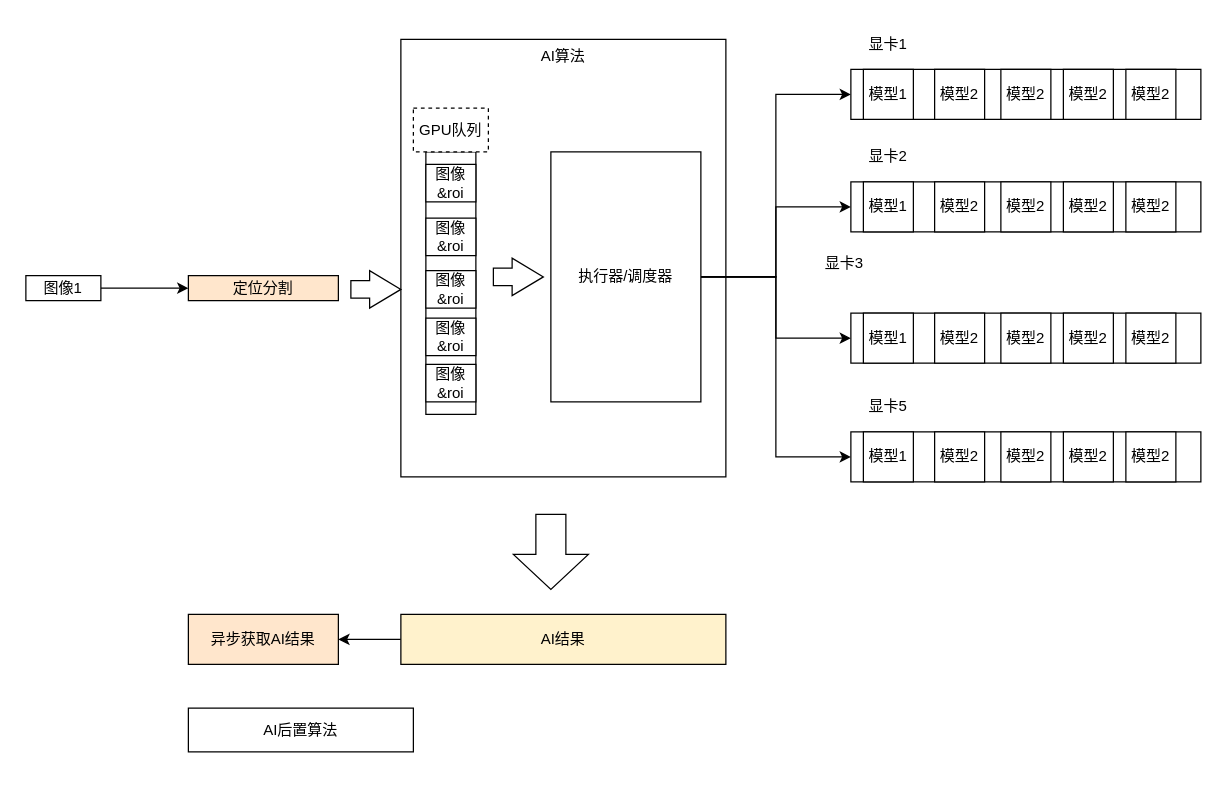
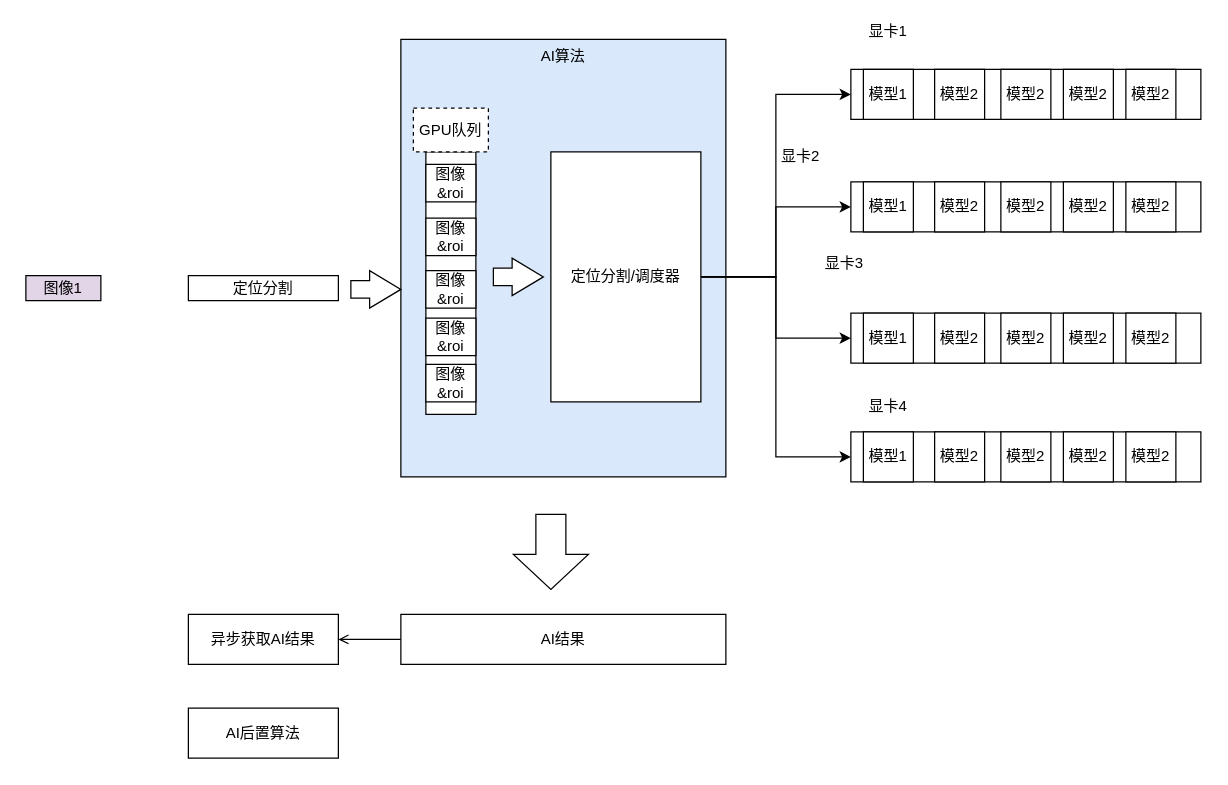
- <mxCell id="26" value="显卡1" style="text;html=1;strokeColor=none;fillColor=none;align=center;verticalAlign=middle;whiteSpace=wrap;rounded=0;" vertex="1" parent="1"><mxGeometry x="680" y="20" width="60" height="30" as="geometry" /></mxCell>
+ <mxCell id="26" value="显卡1" style="text;html=1;strokeColor=none;fillColor=none;align=center;verticalAlign=middle;whiteSpace=wrap;rounded=0;" vertex="1" parent="1"><mxGeometry x="680" y="10" width="60" height="30" as="geometry" /></mxCell>
- <mxCell id="2" value="AI算法" style="rounded=0;whiteSpace=wrap;html=1;verticalAlign=top;" vertex="1" parent="1"><mxGeometry x="320" y="31" width="260" height="350" as="geometry" /></mxCell>
+ <mxCell id="2" value="AI算法" style="rounded=0;whiteSpace=wrap;html=1;verticalAlign=top;fillColor=#dae8fc;" vertex="1" parent="1"><mxGeometry x="320" y="31" width="260" height="350" as="geometry" /></mxCell>
- <mxCell id="33" value="显卡2" style="text;html=1;strokeColor=none;fillColor=none;align=center;verticalAlign=middle;whiteSpace=wrap;rounded=0;" vertex="1" parent="1"><mxGeometry x="680" y="110" width="60" height="30" as="geometry" /></mxCell>
+ <mxCell id="33" value="显卡2" style="text;html=1;strokeColor=none;fillColor=none;align=center;verticalAlign=middle;whiteSpace=wrap;rounded=0;" vertex="1" parent="1"><mxGeometry x="610" y="110" width="60" height="30" as="geometry" /></mxCell>
- <mxCell id="11" value="执行器/调度器" style="rounded=0;whiteSpace=wrap;html=1;" vertex="1" parent="1"><mxGeometry x="440" y="121" width="120" height="200" as="geometry" /></mxCell>
+ <mxCell id="11" value="定位分割/调度器" style="rounded=0;whiteSpace=wrap;html=1;" vertex="1" parent="1"><mxGeometry x="440" y="121" width="120" height="200" as="geometry" /></mxCell>
- <mxCell id="4" value="图像1" style="rounded=0;whiteSpace=wrap;html=1;" vertex="1" parent="1"><mxGeometry x="20" y="220" width="60" height="20" as="geometry" /></mxCell>
+ <mxCell id="4" value="图像1" style="rounded=0;whiteSpace=wrap;html=1;fillColor=#e1d5e7;" vertex="1" parent="1"><mxGeometry x="20" y="220" width="60" height="20" as="geometry" /></mxCell>
- <mxCell id="3" style="edgeStyle=orthogonalEdgeStyle;rounded=0;orthogonalLoop=1;jettySize=auto;html=1;exitX=1;exitY=0.5;exitDx=0;exitDy=0;entryX=0;entryY=0.5;entryDx=0;entryDy=0;" edge="1" parent="1" source="4" target="5"><mxGeometry relative="1" as="geometry" /></mxCell>
- <mxCell id="5" value="定位分割" style="rounded=0;whiteSpace=wrap;html=1;fillColor=#ffe6cc;" vertex="1" parent="1"><mxGeometry x="150" y="220" width="120" height="20" as="geometry" /></mxCell>
+ <mxCell id="5" value="定位分割" style="rounded=0;whiteSpace=wrap;html=1;" vertex="1" parent="1"><mxGeometry x="150" y="220" width="120" height="20" as="geometry" /></mxCell>
- <mxCell id="47" value="显卡5" style="text;html=1;strokeColor=none;fillColor=none;align=center;verticalAlign=middle;whiteSpace=wrap;rounded=0;" vertex="1" parent="1"><mxGeometry x="680" y="310" width="60" height="30" as="geometry" /></mxCell>
+ <mxCell id="47" value="显卡4" style="text;html=1;strokeColor=none;fillColor=none;align=center;verticalAlign=middle;whiteSpace=wrap;rounded=0;" vertex="1" parent="1"><mxGeometry x="680" y="310" width="60" height="30" as="geometry" /></mxCell>
- <mxCell id="51" value="异步获取AI结果" style="rounded=0;whiteSpace=wrap;html=1;fillColor=#ffe6cc;" vertex="1" parent="1"><mxGeometry x="150" y="491" width="120" height="40" as="geometry" /></mxCell>
+ <mxCell id="51" value="异步获取AI结果" style="rounded=0;whiteSpace=wrap;html=1;" vertex="1" parent="1"><mxGeometry x="150" y="491" width="120" height="40" as="geometry" /></mxCell>
- <mxCell id="48" style="edgeStyle=orthogonalEdgeStyle;rounded=0;orthogonalLoop=1;jettySize=auto;html=1;exitX=0;exitY=0.5;exitDx=0;exitDy=0;entryX=1;entryY=0.5;entryDx=0;entryDy=0;" edge="1" parent="1" source="49" target="51"><mxGeometry relative="1" as="geometry" /></mxCell>
+ <mxCell id="48" style="edgeStyle=orthogonalEdgeStyle;rounded=0;orthogonalLoop=1;jettySize=auto;html=1;exitX=0;exitY=0.5;exitDx=0;exitDy=0;entryX=1;entryY=0.5;entryDx=0;entryDy=0;endArrow=open;" edge="1" parent="1" source="49" target="51"><mxGeometry relative="1" as="geometry" /></mxCell>
- <mxCell id="49" value="AI结果" style="rounded=0;whiteSpace=wrap;html=1;fillColor=#fff2cc;" vertex="1" parent="1"><mxGeometry x="320" y="491" width="260" height="40" as="geometry" /></mxCell>
+ <mxCell id="49" value="AI结果" style="rounded=0;whiteSpace=wrap;html=1;" vertex="1" parent="1"><mxGeometry x="320" y="491" width="260" height="40" as="geometry" /></mxCell>
- <mxCell id="52" value="AI后置算法" style="rounded=0;whiteSpace=wrap;html=1;" vertex="1" parent="1"><mxGeometry x="150" y="566" width="180" height="35" as="geometry" /></mxCell>
+ <mxCell id="52" value="AI后置算法" style="rounded=0;whiteSpace=wrap;html=1;" vertex="1" parent="1"><mxGeometry x="150" y="566" width="120" height="40" as="geometry" /></mxCell>
